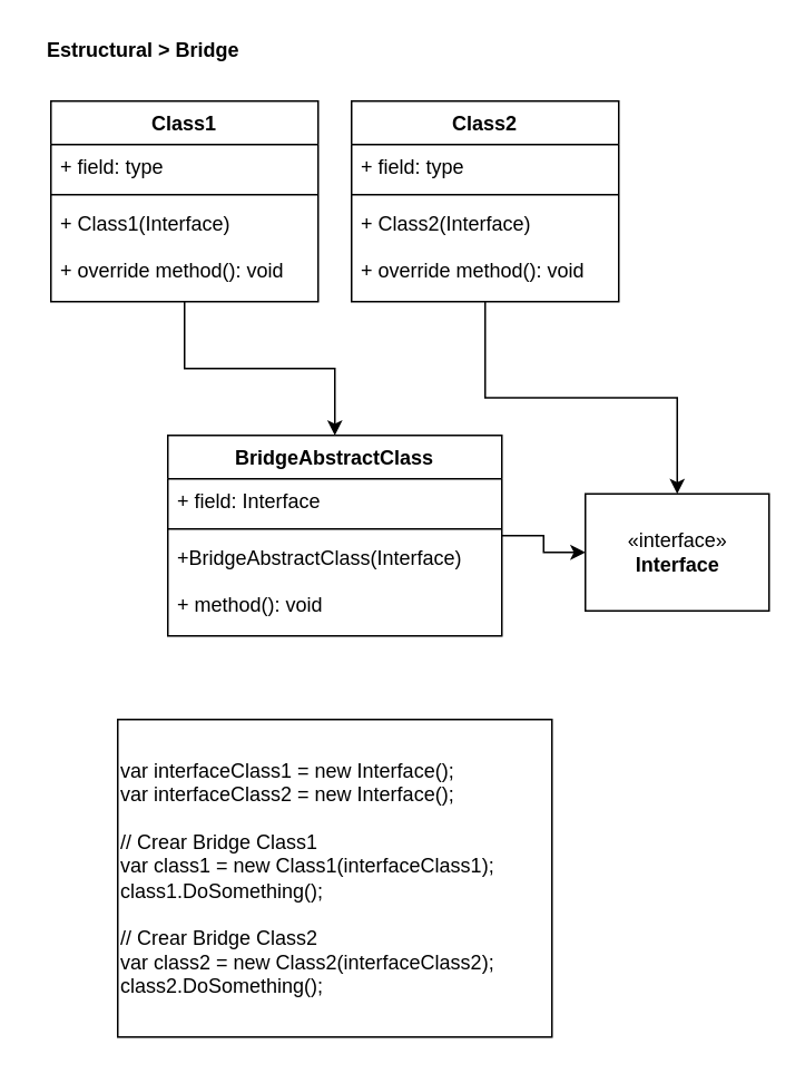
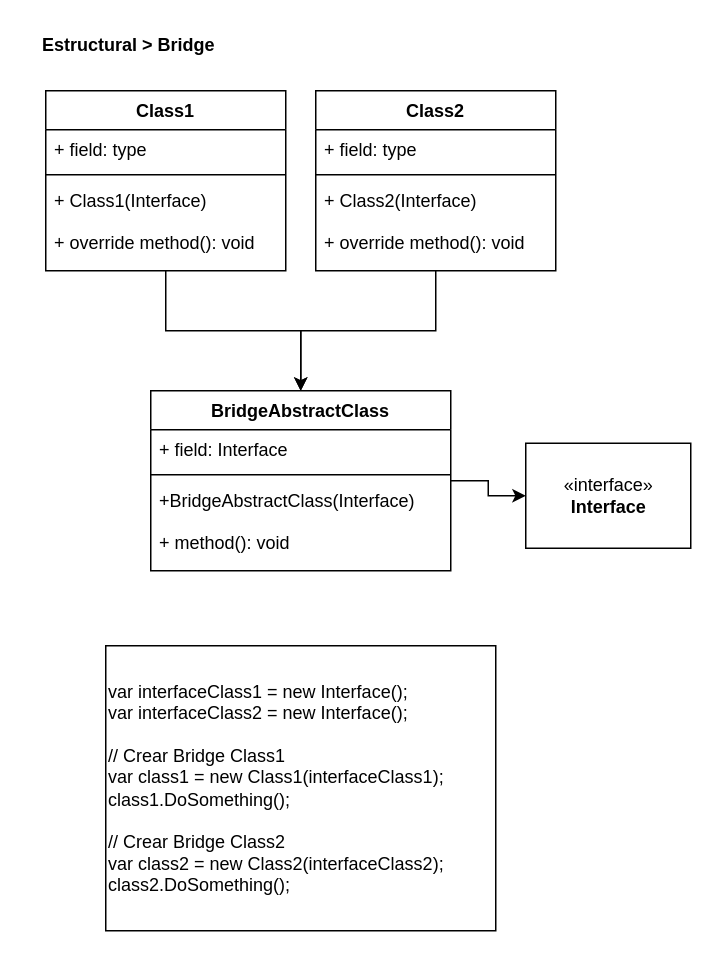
- <mxCell id="9" style="edgeStyle=orthogonalEdgeStyle;rounded=0;orthogonalLoop=1;jettySize=auto;html=1;" edge="1" parent="1" source="10" target="15"><mxGeometry relative="1" as="geometry" /></mxCell>
+ <mxCell id="9" style="edgeStyle=orthogonalEdgeStyle;rounded=0;orthogonalLoop=1;jettySize=auto;html=1;entryX=0.5;entryY=0;entryDx=0;entryDy=0;" edge="1" parent="1" source="10" target="16"><mxGeometry relative="1" as="geometry" /></mxCell>
